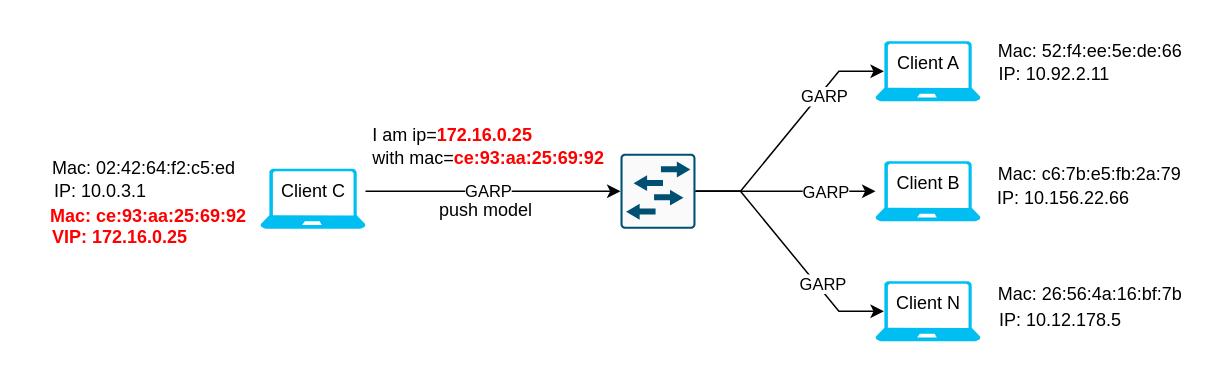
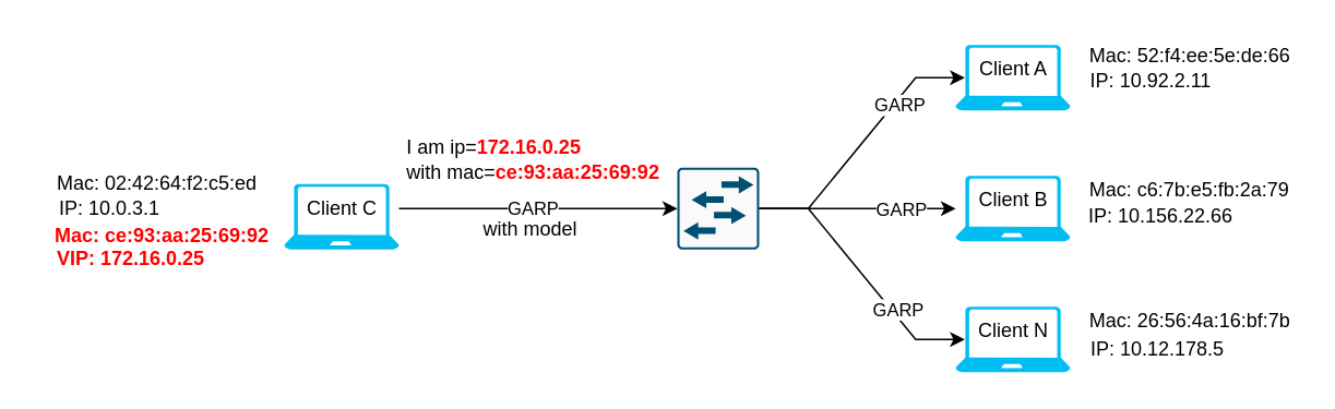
- <mxCell id="34" value="push model" style="text;html=1;align=center;verticalAlign=middle;resizable=0;points=[];autosize=1;strokeColor=none;fillColor=none;" parent="1" vertex="1"><mxGeometry x="278" y="125" width="90" height="30" as="geometry" /></mxCell>
+ <mxCell id="34" value="with model" style="text;html=1;align=center;verticalAlign=middle;resizable=0;points=[];autosize=1;strokeColor=none;fillColor=none;" parent="1" vertex="1"><mxGeometry x="278" y="125" width="90" height="30" as="geometry" /></mxCell>
